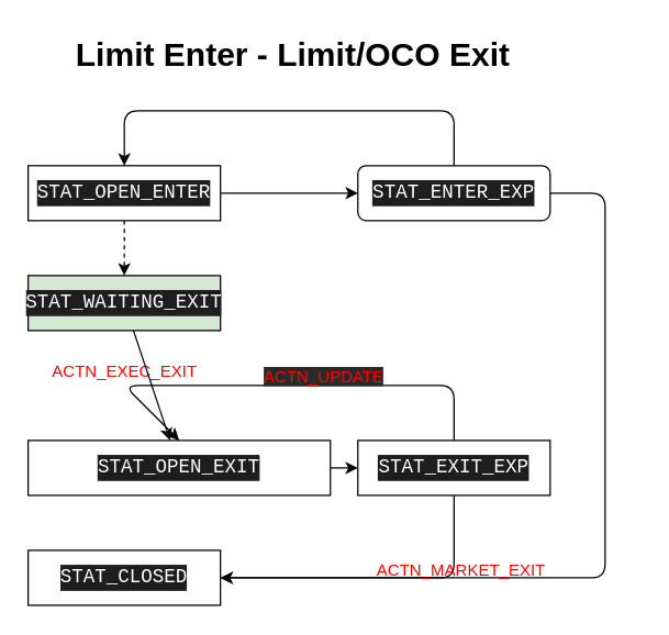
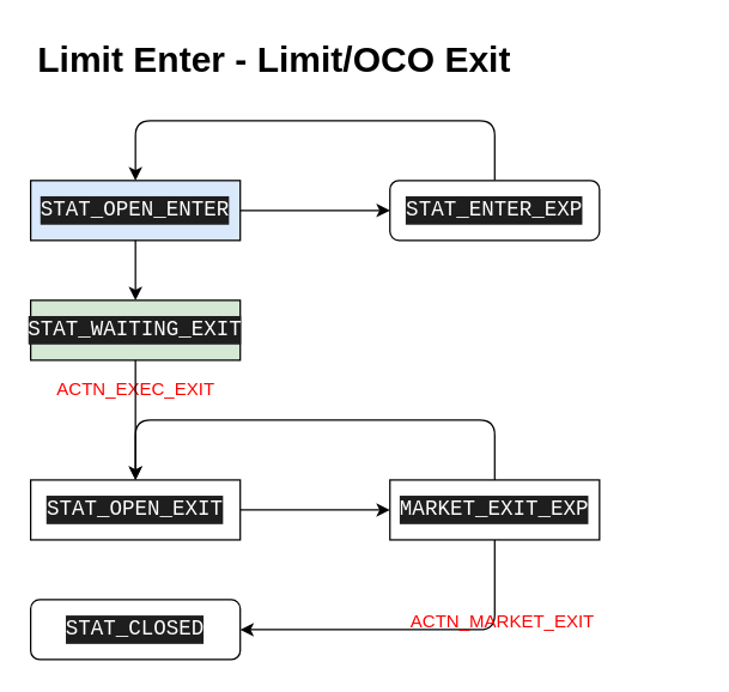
- <mxCell id="5" value="&lt;h1&gt;&lt;font style=&quot;font-size: 24px&quot;&gt;Limit Enter - Limit/OCO Exit&lt;/font&gt;&lt;/h1&gt;" style="text;html=1;strokeColor=none;fillColor=none;spacing=5;spacingTop=-20;whiteSpace=wrap;overflow=hidden;rounded=0;" parent="1" vertex="1"><mxGeometry x="50" y="20" width="415" height="40" as="geometry" /></mxCell>
+ <mxCell id="5" value="&lt;h1&gt;&lt;font style=&quot;font-size: 24px&quot;&gt;Limit Enter - Limit/OCO Exit&lt;/font&gt;&lt;/h1&gt;" style="text;html=1;strokeColor=none;fillColor=none;spacing=5;spacingTop=-20;whiteSpace=wrap;overflow=hidden;rounded=0;" parent="1" vertex="1"><mxGeometry x="20" y="20" width="415" height="40" as="geometry" /></mxCell>
- <mxCell id="3" value="&lt;div style=&quot;background-color: rgb(30 , 30 , 30) ; font-family: &amp;#34;consolas&amp;#34; , &amp;#34;courier new&amp;#34; , monospace ; font-size: 14px ; line-height: 19px&quot;&gt;&lt;font color=&quot;#ffffff&quot;&gt;STAT_OPEN_ENTER&lt;/font&gt;&lt;/div&gt;" style="rounded=0;whiteSpace=wrap;html=1;" parent="1" vertex="1"><mxGeometry x="20" y="120" width="140" height="40" as="geometry" /></mxCell>
+ <mxCell id="3" value="&lt;div style=&quot;background-color: rgb(30 , 30 , 30) ; font-family: &amp;#34;consolas&amp;#34; , &amp;#34;courier new&amp;#34; , monospace ; font-size: 14px ; line-height: 19px&quot;&gt;&lt;font color=&quot;#ffffff&quot;&gt;STAT_OPEN_ENTER&lt;/font&gt;&lt;/div&gt;" style="rounded=0;whiteSpace=wrap;html=1;fillColor=#dae8fc;" parent="1" vertex="1"><mxGeometry x="20" y="120" width="140" height="40" as="geometry" /></mxCell>
- <mxCell id="4" value="" style="edgeStyle=none;html=1;exitX=0.5;exitY=1;exitDx=0;exitDy=0;dashed=1;" parent="1" source="3" target="11" edge="1"><mxGeometry relative="1" as="geometry"><mxPoint x="90" y="240" as="sourcePoint" /></mxGeometry></mxCell>
+ <mxCell id="4" value="" style="edgeStyle=none;html=1;exitX=0.5;exitY=1;exitDx=0;exitDy=0;" parent="1" source="3" target="11" edge="1"><mxGeometry relative="1" as="geometry"><mxPoint x="90" y="240" as="sourcePoint" /></mxGeometry></mxCell>
- <mxCell id="9" value="&lt;font color=&quot;#ff0000&quot;&gt;ACTN_EXEC_EXIT&lt;/font&gt;" style="text;html=1;align=center;verticalAlign=middle;resizable=0;points=[];autosize=1;strokeColor=none;" parent="1" vertex="1"><mxGeometry x="30" y="260" width="120" height="20" as="geometry" /></mxCell>
+ <mxCell id="9" value="&lt;font color=&quot;#ff0000&quot;&gt;ACTN_EXEC_EXIT&lt;/font&gt;" style="text;html=1;align=center;verticalAlign=middle;resizable=0;points=[];autosize=1;strokeColor=none;" parent="1" vertex="1"><mxGeometry x="30" y="250" width="120" height="20" as="geometry" /></mxCell>
- <mxCell id="18" value="&lt;span style=&quot;color: rgb(255 , 0 , 0) ; font-family: &amp;#34;helvetica&amp;#34; ; font-size: 12px ; font-style: normal ; font-weight: 400 ; letter-spacing: normal ; text-align: center ; text-indent: 0px ; text-transform: none ; word-spacing: 0px ; background-color: rgb(42 , 42 , 42) ; display: inline ; float: none&quot;&gt;ACTN_UPDATE&lt;/span&gt;" style="text;whiteSpace=wrap;html=1;" parent="1" vertex="1"><mxGeometry x="190" y="260" width="90" height="30" as="geometry" /></mxCell>
- <mxCell id="13" style="edgeStyle=none;html=1;exitX=1;exitY=0.5;exitDx=0;exitDy=0;entryX=1;entryY=0.5;entryDx=0;entryDy=0;" parent="1" source="14" target="6" edge="1"><mxGeometry relative="1" as="geometry"><Array as="points"><mxPoint x="440" y="140" /><mxPoint x="440" y="420" /></Array></mxGeometry></mxCell>
- <mxCell id="8" value="&lt;div style=&quot;background-color: rgb(30 , 30 , 30) ; font-family: &amp;#34;consolas&amp;#34; , &amp;#34;courier new&amp;#34; , monospace ; font-size: 14px ; line-height: 19px&quot;&gt;&lt;font color=&quot;#ffffff&quot;&gt;STAT_OPEN_EXIT&lt;/font&gt;&lt;/div&gt;" style="rounded=0;whiteSpace=wrap;html=1;" parent="1" vertex="1"><mxGeometry x="20" y="320" width="220" height="40" as="geometry" /></mxCell>
+ <mxCell id="8" value="&lt;div style=&quot;background-color: rgb(30 , 30 , 30) ; font-family: &amp;#34;consolas&amp;#34; , &amp;#34;courier new&amp;#34; , monospace ; font-size: 14px ; line-height: 19px&quot;&gt;&lt;font color=&quot;#ffffff&quot;&gt;STAT_OPEN_EXIT&lt;/font&gt;&lt;/div&gt;" style="rounded=0;whiteSpace=wrap;html=1;" parent="1" vertex="1"><mxGeometry x="20" y="320" width="140" height="40" as="geometry" /></mxCell>
- <mxCell id="17" value="&lt;div style=&quot;background-color: rgb(30 , 30 , 30) ; font-family: &amp;#34;consolas&amp;#34; , &amp;#34;courier new&amp;#34; , monospace ; font-size: 14px ; line-height: 19px&quot;&gt;&lt;font color=&quot;#ffffff&quot;&gt;STAT_EXIT_EXP&lt;/font&gt;&lt;/div&gt;" style="rounded=0;whiteSpace=wrap;html=1;" parent="1" vertex="1"><mxGeometry x="260" y="320" width="140" height="40" as="geometry" /></mxCell>
+ <mxCell id="17" value="&lt;div style=&quot;background-color: rgb(30 , 30 , 30) ; font-family: &amp;#34;consolas&amp;#34; , &amp;#34;courier new&amp;#34; , monospace ; font-size: 14px ; line-height: 19px&quot;&gt;&lt;font color=&quot;#ffffff&quot;&gt;MARKET_EXIT_EXP&lt;/font&gt;&lt;/div&gt;" style="rounded=0;whiteSpace=wrap;html=1;" parent="1" vertex="1"><mxGeometry x="260" y="320" width="140" height="40" as="geometry" /></mxCell>
- <mxCell id="6" value="&lt;div style=&quot;background-color: rgb(30 , 30 , 30) ; font-family: &amp;#34;consolas&amp;#34; , &amp;#34;courier new&amp;#34; , monospace ; font-size: 14px ; line-height: 19px&quot;&gt;&lt;font color=&quot;#ffffff&quot;&gt;STAT_CLOSED&lt;/font&gt;&lt;/div&gt;" style="rounded=0;whiteSpace=wrap;html=1;" parent="1" vertex="1"><mxGeometry x="20" y="400" width="140" height="40" as="geometry" /></mxCell>
+ <mxCell id="6" value="&lt;div style=&quot;background-color: rgb(30 , 30 , 30) ; font-family: &amp;#34;consolas&amp;#34; , &amp;#34;courier new&amp;#34; , monospace ; font-size: 14px ; line-height: 19px&quot;&gt;&lt;font color=&quot;#ffffff&quot;&gt;STAT_CLOSED&lt;/font&gt;&lt;/div&gt;" style="whiteSpace=wrap;html=1;rounded=1;" parent="1" vertex="1"><mxGeometry x="20" y="400" width="140" height="40" as="geometry" /></mxCell>
